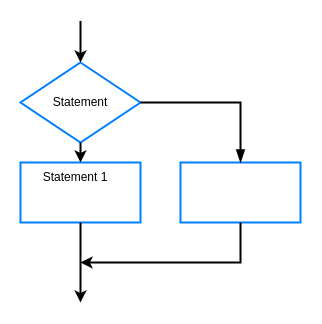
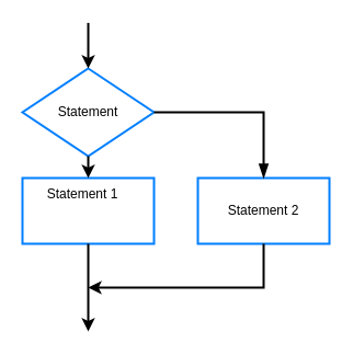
+ <mxCell id="12" value="Statement 2" style="text;html=1;strokeColor=none;fillColor=none;align=center;verticalAlign=middle;whiteSpace=wrap;rounded=0;" vertex="1" parent="1"><mxGeometry x="180" y="177" width="120" height="30" as="geometry" /></mxCell>
